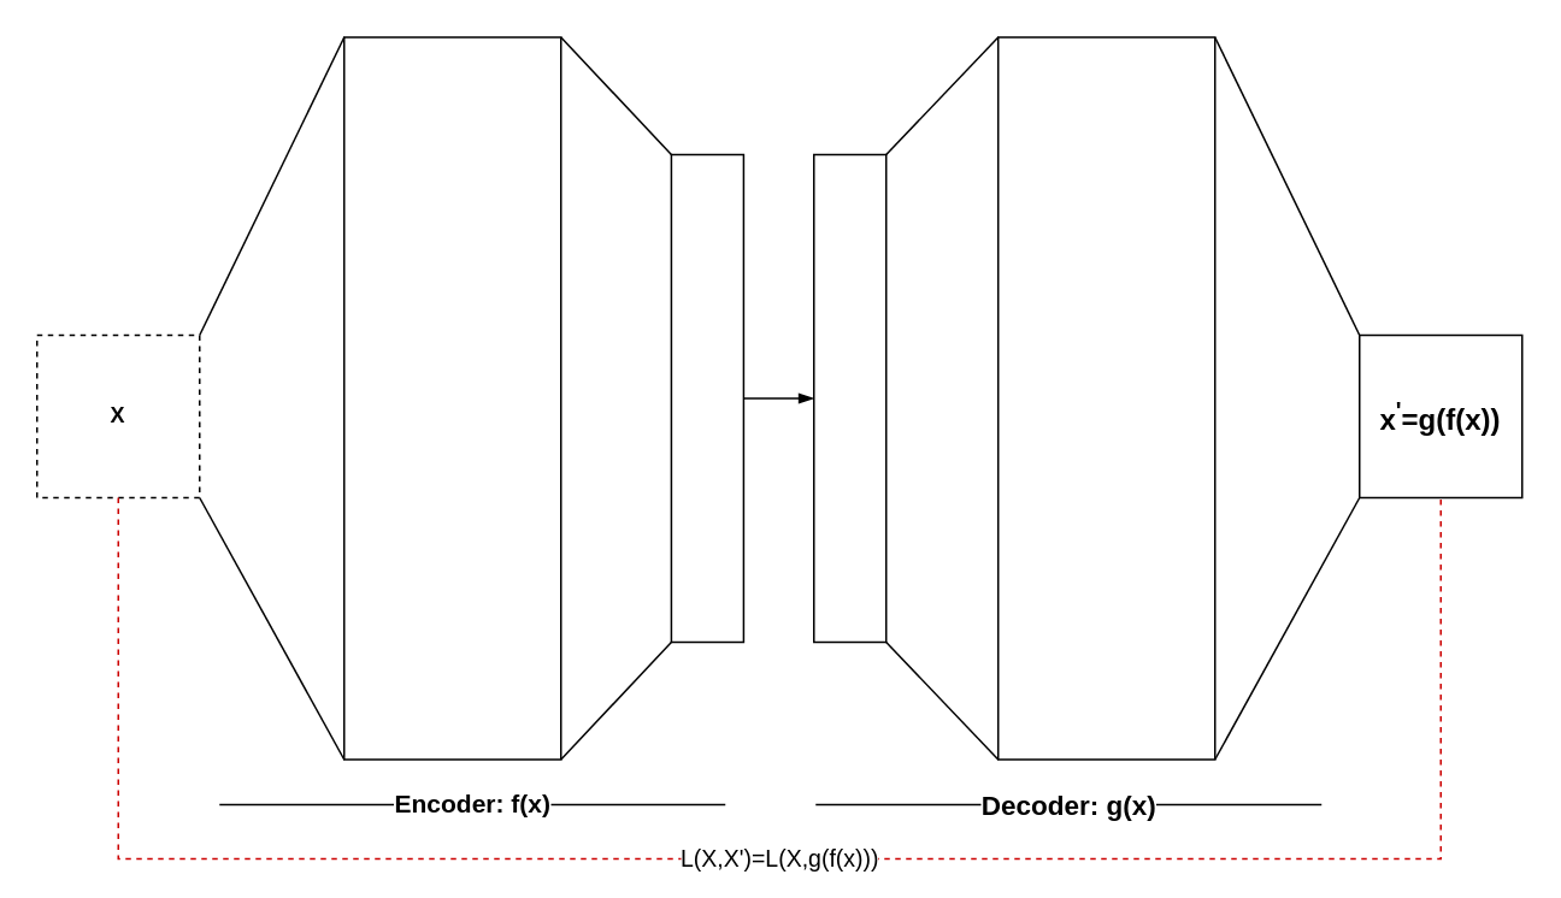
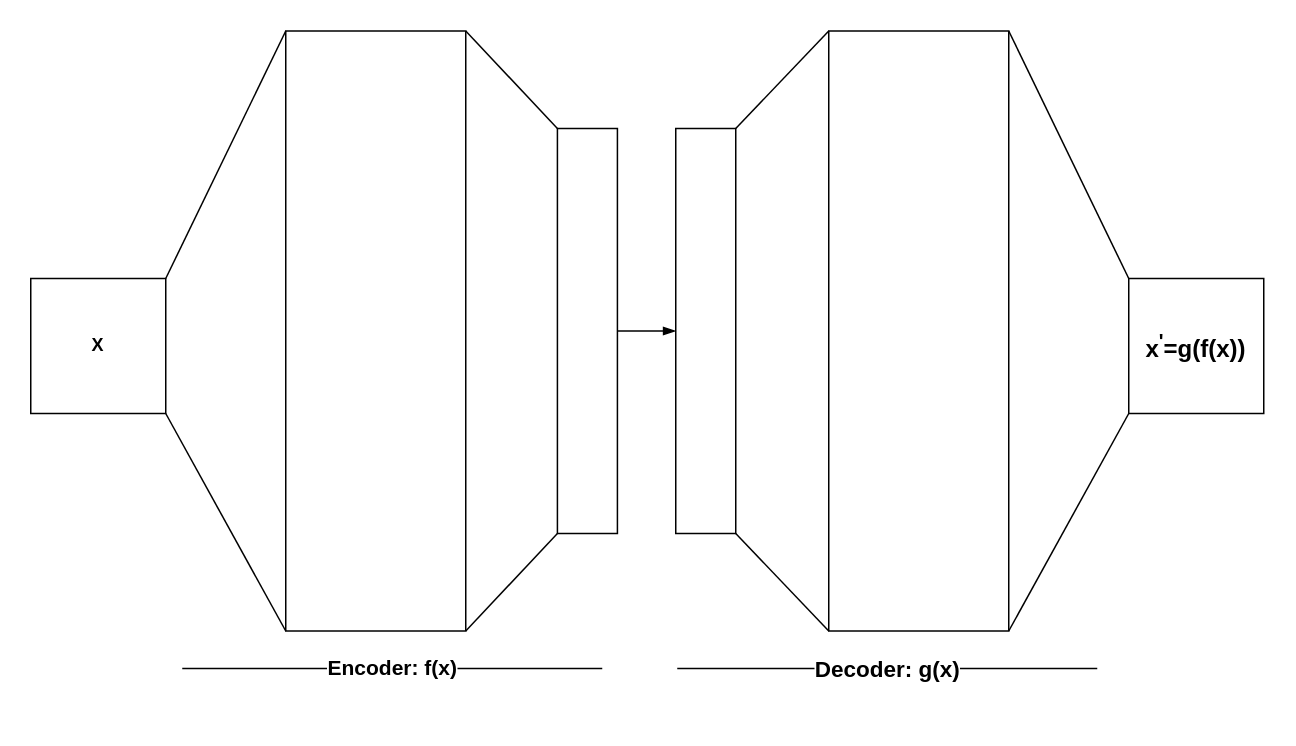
- <mxCell id="5" value="&lt;b&gt;X&lt;/b&gt;" style="rounded=0;whiteSpace=wrap;html=1;fillColor=none;dashed=1;" parent="4" vertex="1"><mxGeometry y="165" width="90" height="90" as="geometry" /></mxCell>
+ <mxCell id="5" value="&lt;b&gt;X&lt;/b&gt;" style="rounded=0;whiteSpace=wrap;html=1;fillColor=none;" parent="4" vertex="1"><mxGeometry y="165" width="90" height="90" as="geometry" /></mxCell>
- <mxCell id="24" value="&lt;font style=&quot;font-size: 13px;&quot;&gt;L(X,X')=L(X,g(f(x)))&lt;/font&gt;" style="edgeStyle=orthogonalEdgeStyle;rounded=0;orthogonalLoop=1;jettySize=auto;html=1;entryX=0.5;entryY=1;entryDx=0;entryDy=0;endArrow=none;endFill=0;strokeWidth=1;exitX=0.5;exitY=1;exitDx=0;exitDy=0;dashed=1;strokeColor=#CC0000;fontSize=13;" parent="1" source="5" target="16" edge="1"><mxGeometry relative="1" as="geometry"><Array as="points"><mxPoint x="65" y="475" /><mxPoint x="797" y="475" /></Array></mxGeometry></mxCell>
